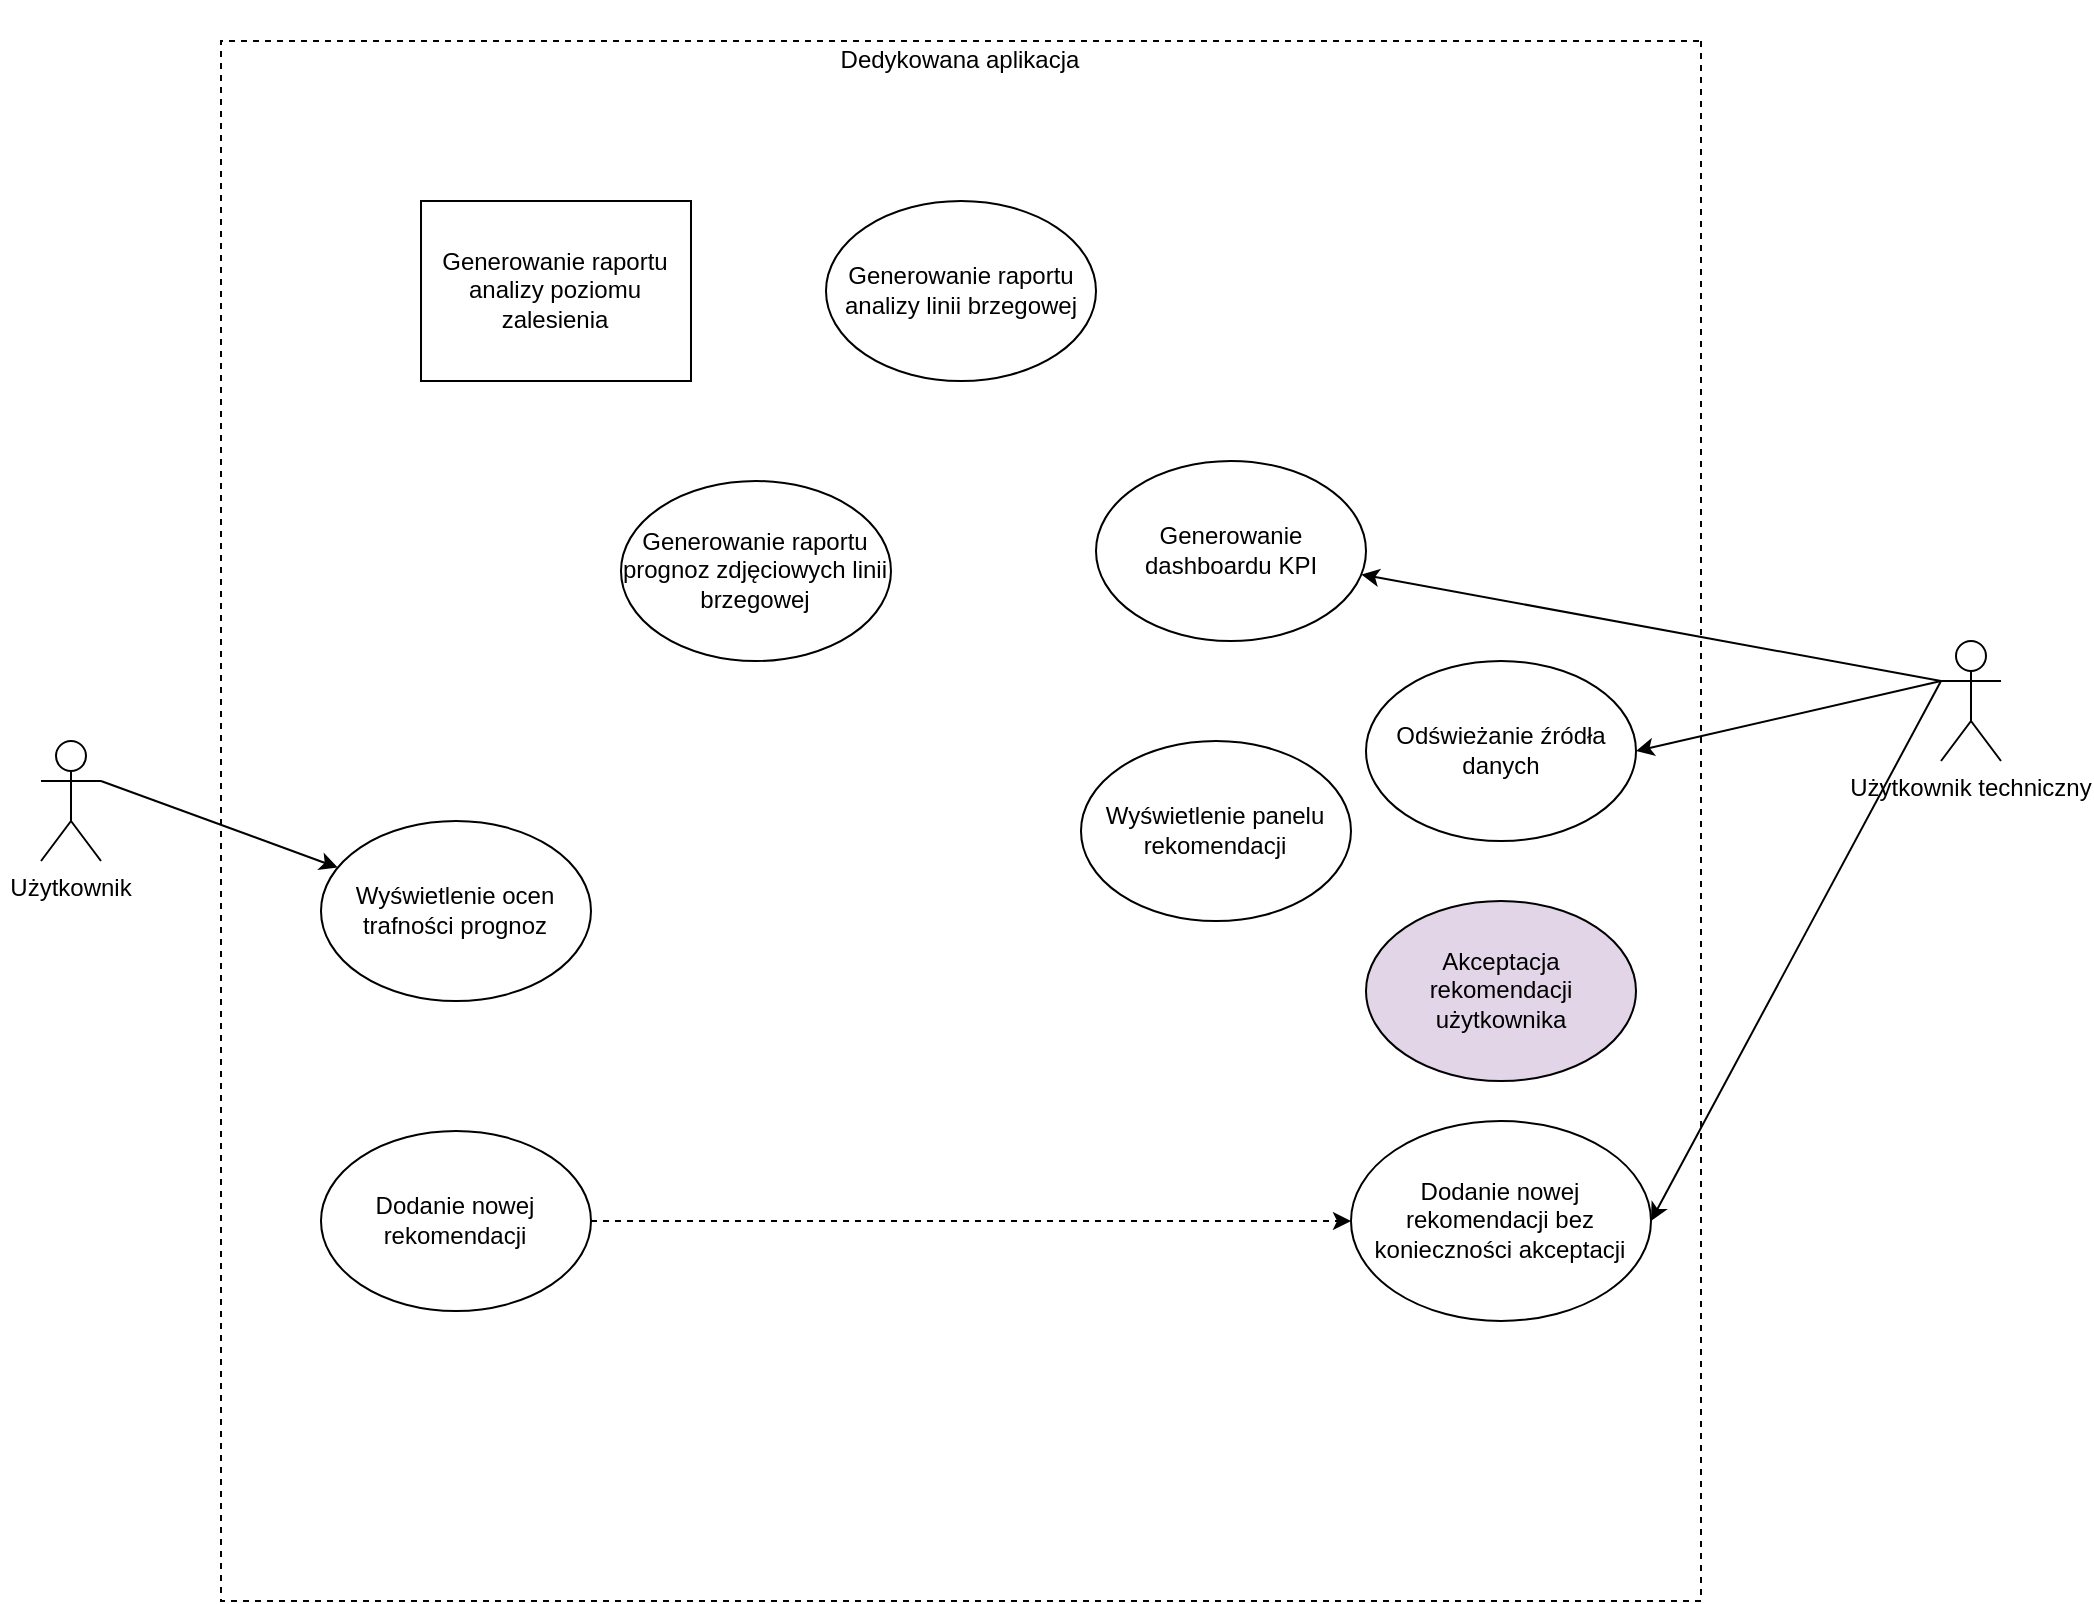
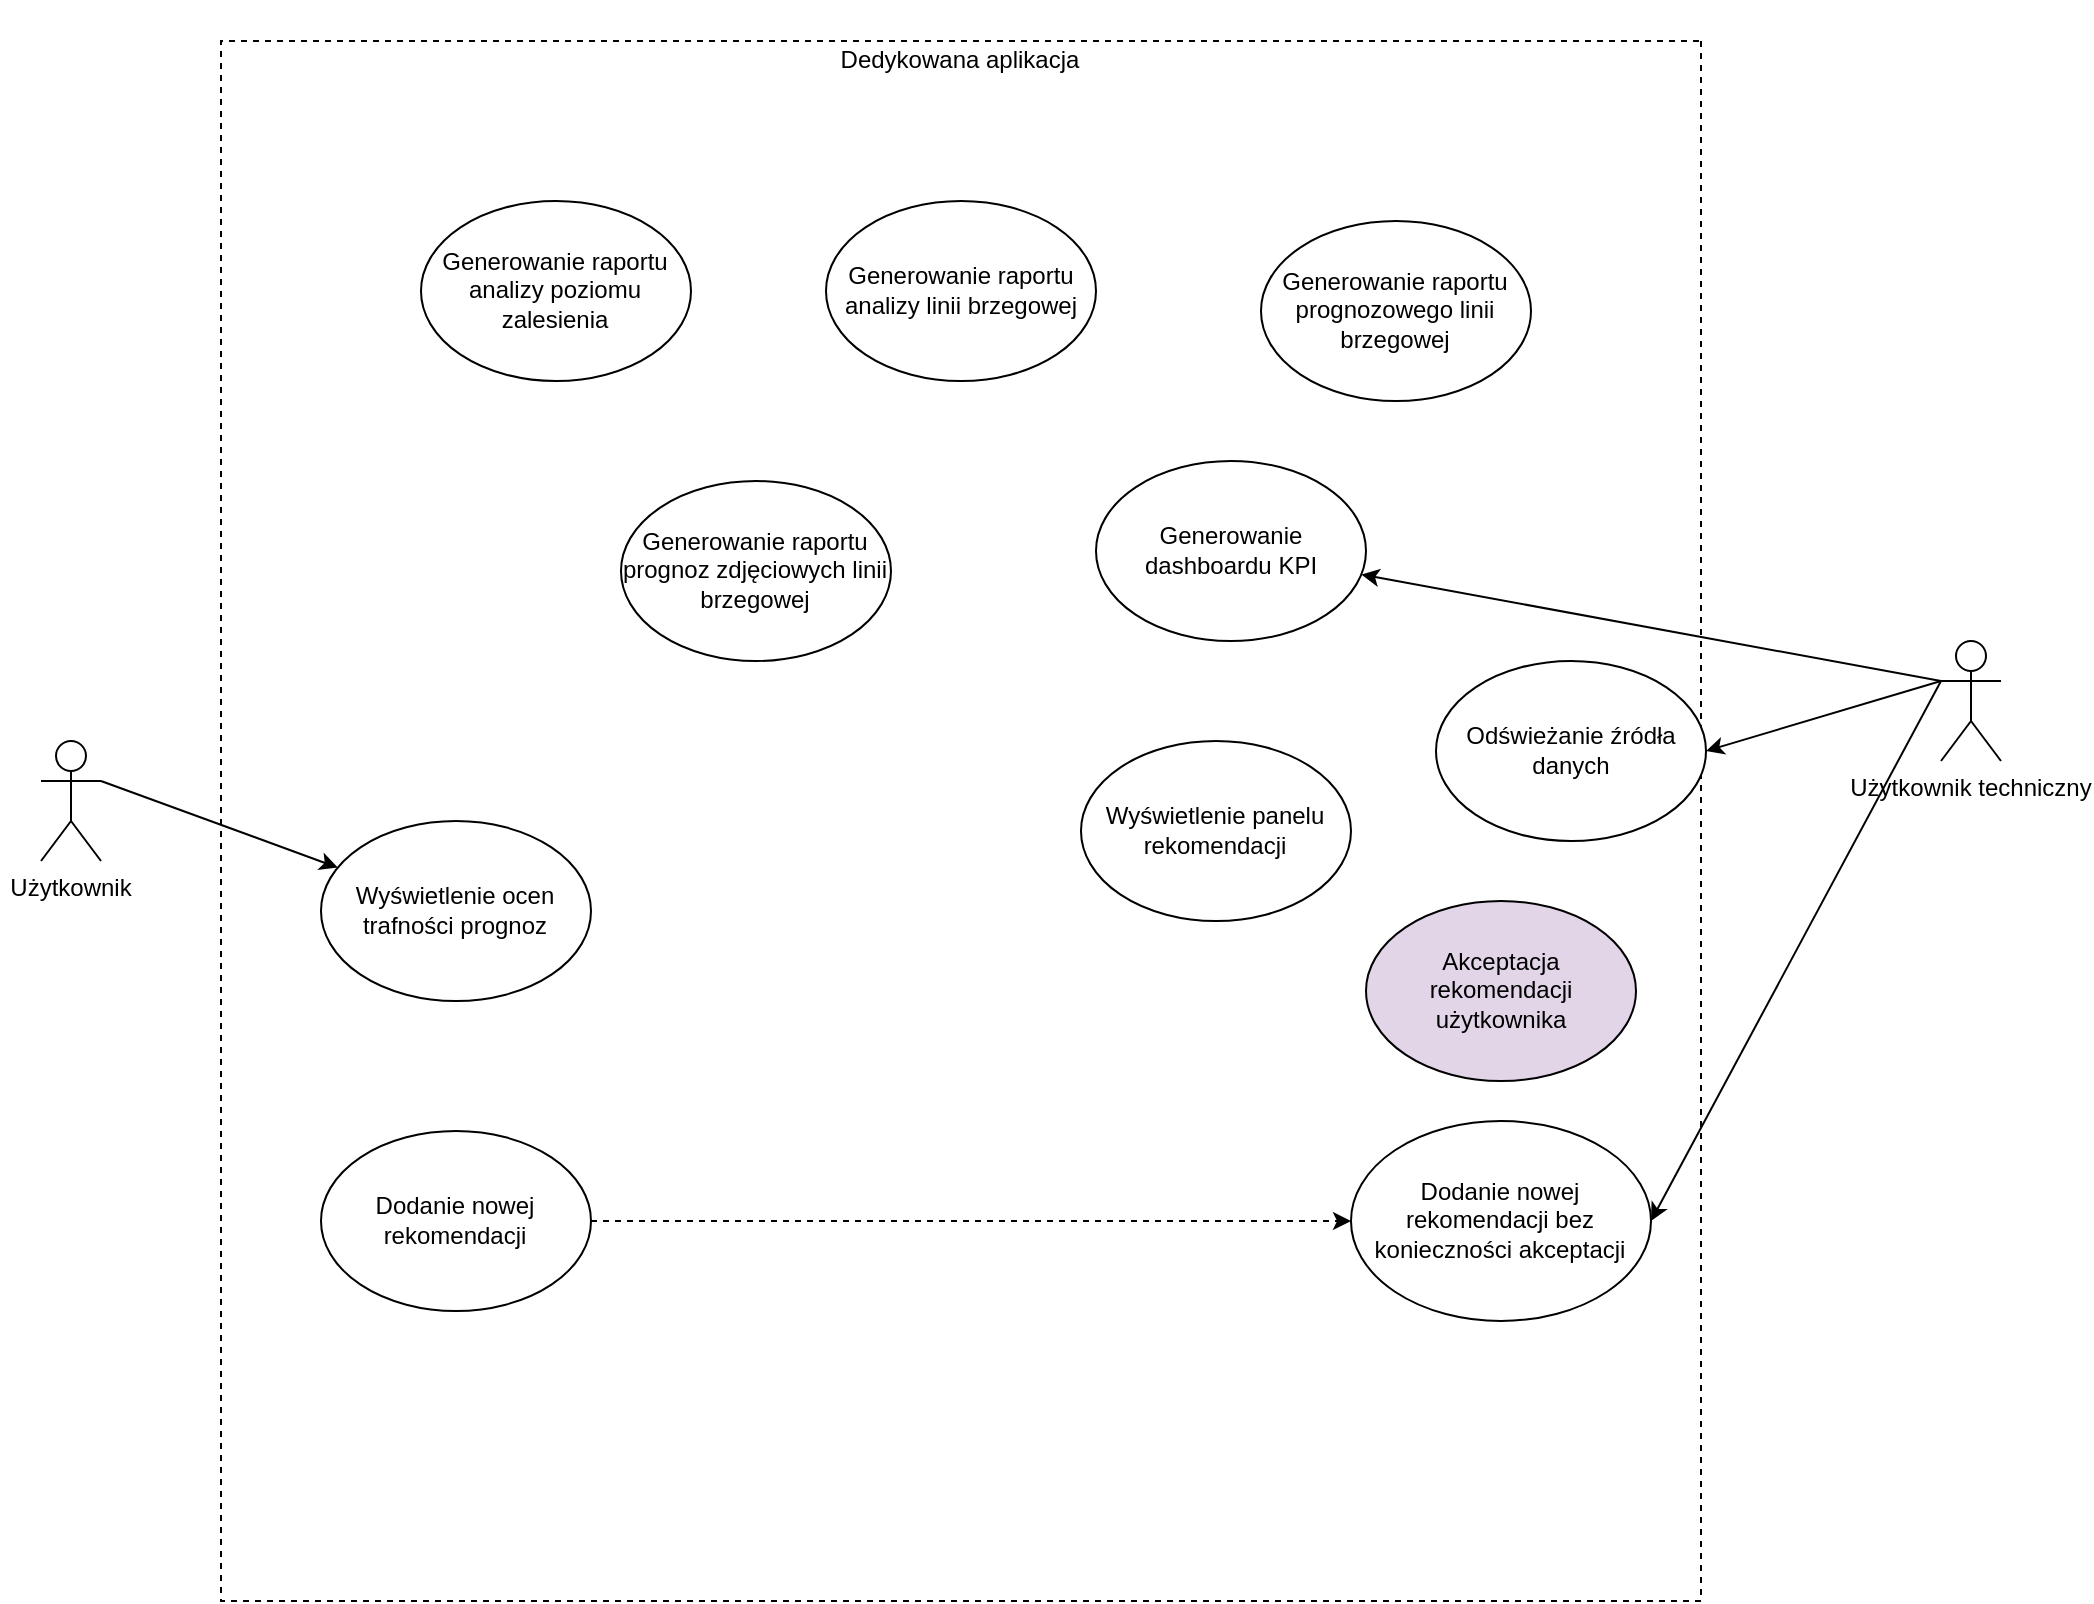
- <mxCell id="4" value="Generowanie raportu analizy poziomu zalesienia" style="whiteSpace=wrap;html=1;rounded=0;" vertex="1" parent="1"><mxGeometry x="210" y="100" width="135" height="90" as="geometry" /></mxCell>
+ <mxCell id="4" value="Generowanie raportu analizy poziomu zalesienia" style="ellipse;whiteSpace=wrap;html=1;" vertex="1" parent="1"><mxGeometry x="210" y="100" width="135" height="90" as="geometry" /></mxCell>
+ <mxCell id="7" value="Generowanie raportu prognozowego linii brzegowej" style="ellipse;whiteSpace=wrap;html=1;" vertex="1" parent="1"><mxGeometry x="630" y="110" width="135" height="90" as="geometry" /></mxCell>
- <mxCell id="20" value="Odświeżanie źródła danych" style="ellipse;whiteSpace=wrap;html=1;" vertex="1" parent="1"><mxGeometry x="682.5" y="330" width="135" height="90" as="geometry" /></mxCell>
+ <mxCell id="20" value="Odświeżanie źródła danych" style="ellipse;whiteSpace=wrap;html=1;" vertex="1" parent="1"><mxGeometry x="717.5" y="330" width="135" height="90" as="geometry" /></mxCell>
